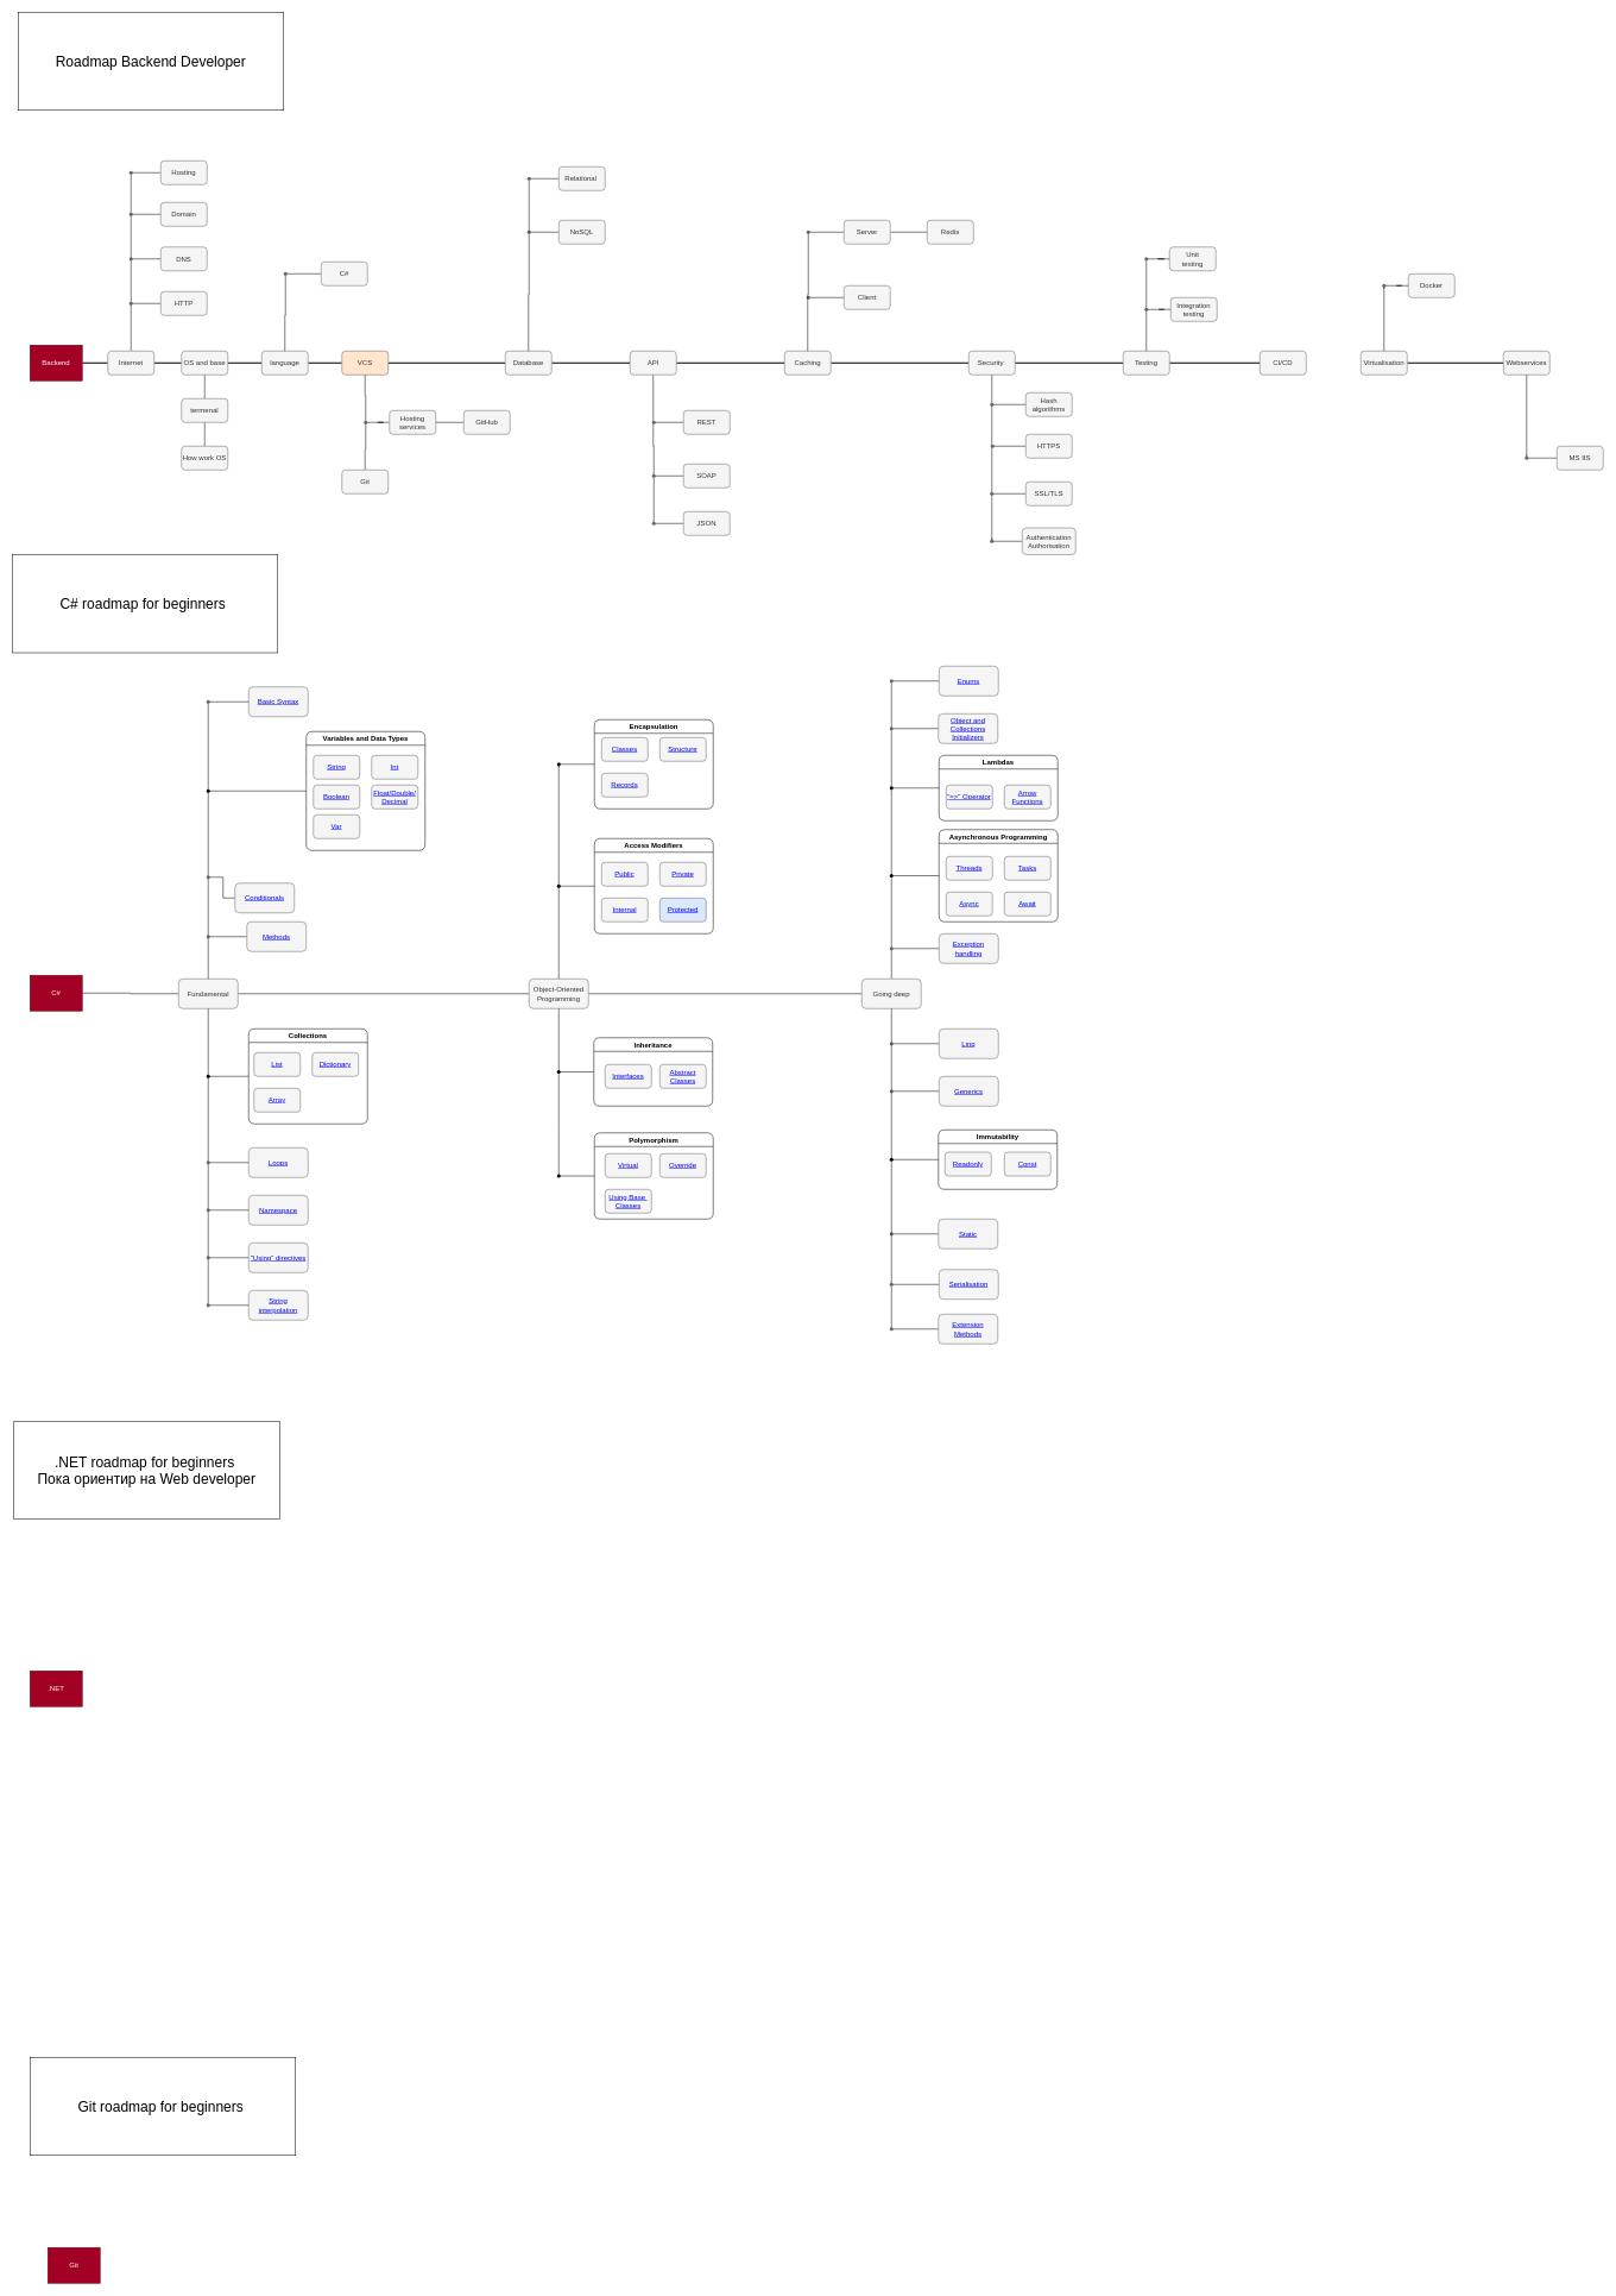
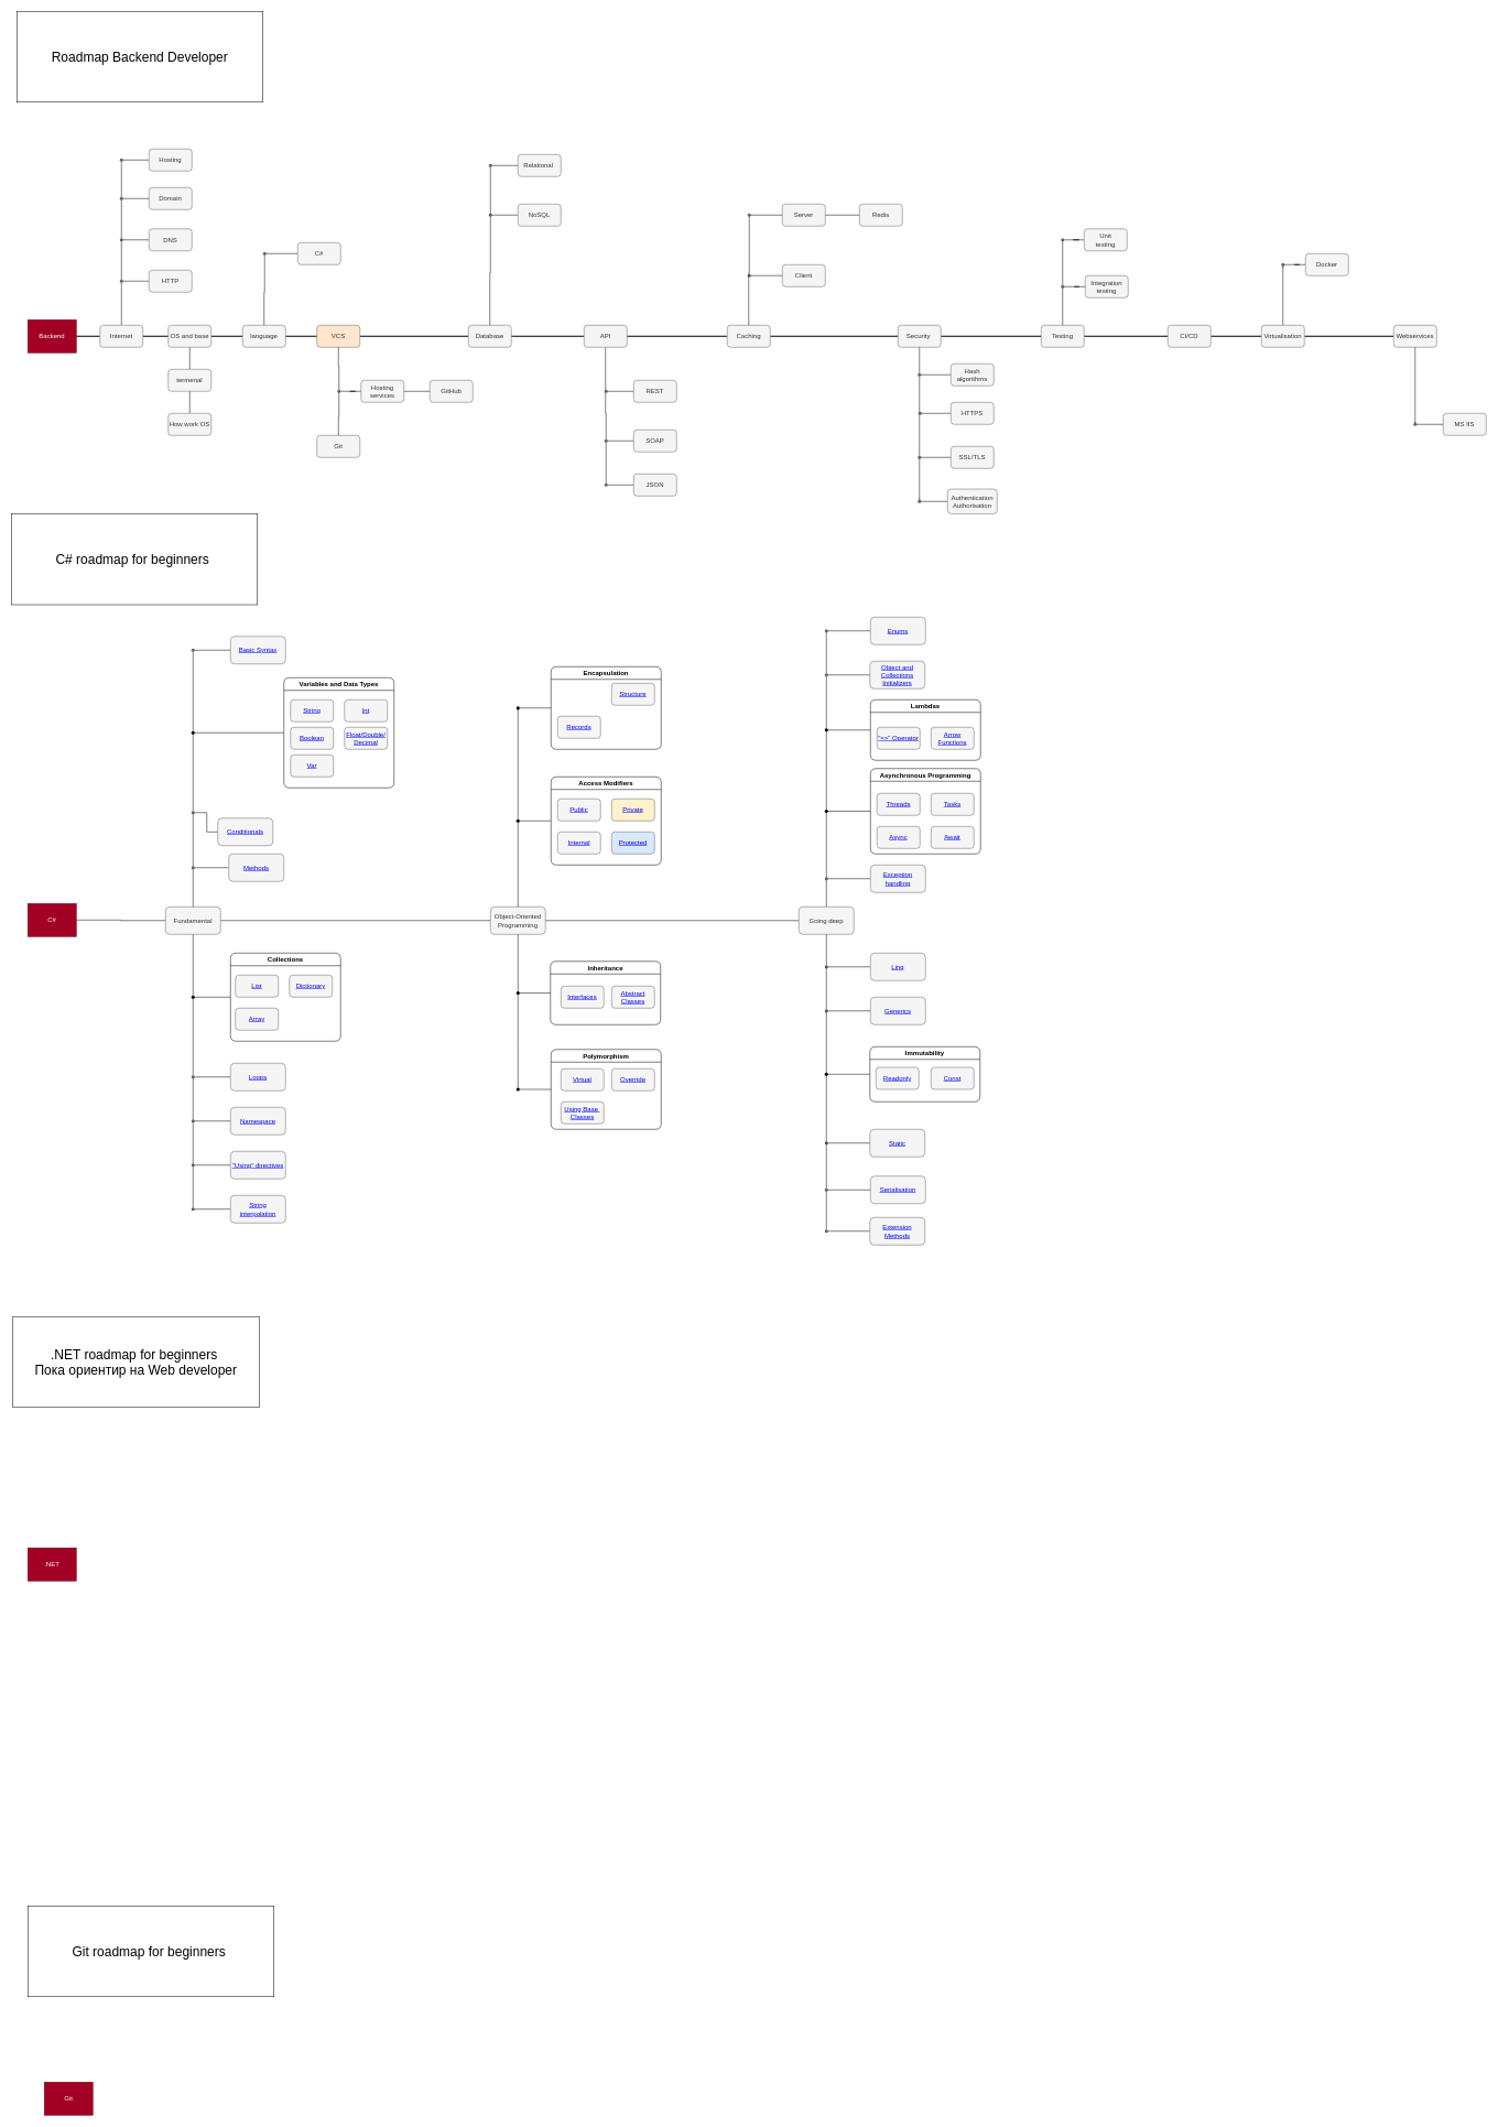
+ <mxCell id="99" value="" style="edgeStyle=orthogonalEdgeStyle;rounded=0;orthogonalLoop=1;jettySize=auto;html=1;endArrow=none;endFill=0;strokeWidth=2;" edge="1" parent="1" source="100" target="103"><mxGeometry relative="1" as="geometry" /></mxCell>
- <mxCell id="176" value="&lt;a href=&quot;https://learn.microsoft.com/en-us/dotnet/csharp/fundamentals/types/classes&quot;&gt;Classes&lt;/a&gt;" style="whiteSpace=wrap;html=1;fillColor=#f5f5f5;strokeColor=#666666;fontColor=#333333;rounded=1;" vertex="1" parent="175"><mxGeometry x="12" y="30" width="78" height="40" as="geometry" /></mxCell>
- <mxCell id="182" value="&lt;a href=&quot;https://learn.microsoft.com/en-us/dotnet/csharp/language-reference/keywords/private&quot;&gt;Private&lt;/a&gt;" style="whiteSpace=wrap;html=1;fillColor=#f5f5f5;strokeColor=#666666;fontColor=#333333;rounded=1;" vertex="1" parent="180"><mxGeometry x="110" y="40" width="78" height="40" as="geometry" /></mxCell>
+ <mxCell id="182" value="&lt;a href=&quot;https://learn.microsoft.com/en-us/dotnet/csharp/language-reference/keywords/private&quot;&gt;Private&lt;/a&gt;" style="whiteSpace=wrap;html=1;fillColor=#fff2cc;strokeColor=#666666;fontColor=#333333;rounded=1;" vertex="1" parent="180"><mxGeometry x="110" y="40" width="78" height="40" as="geometry" /></mxCell>
